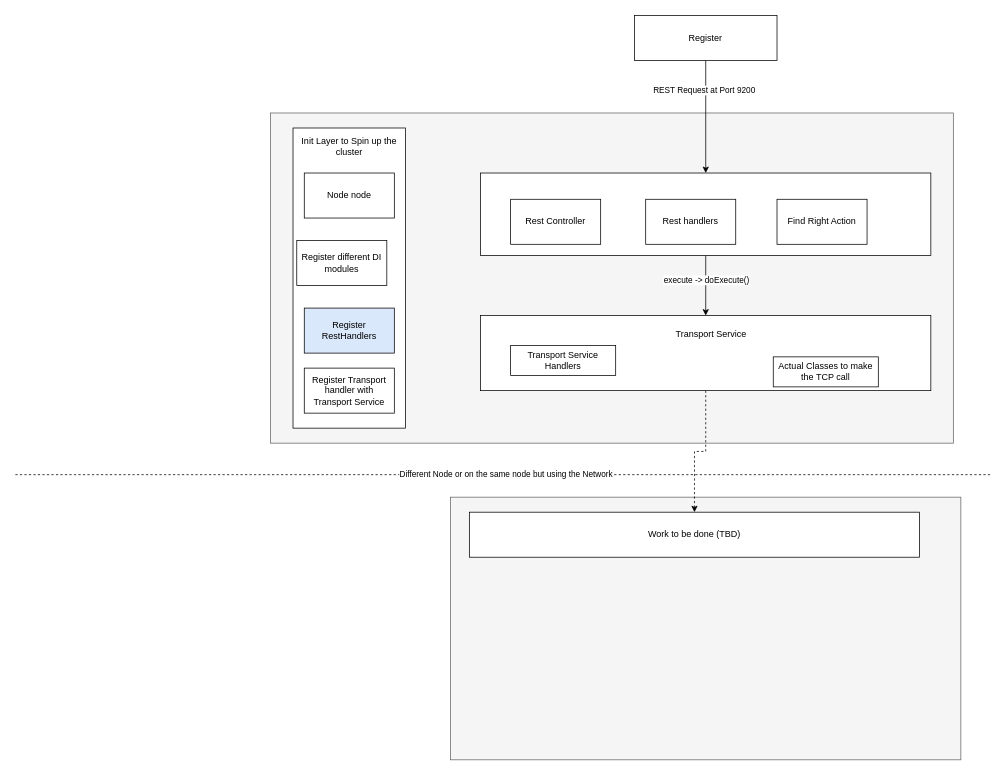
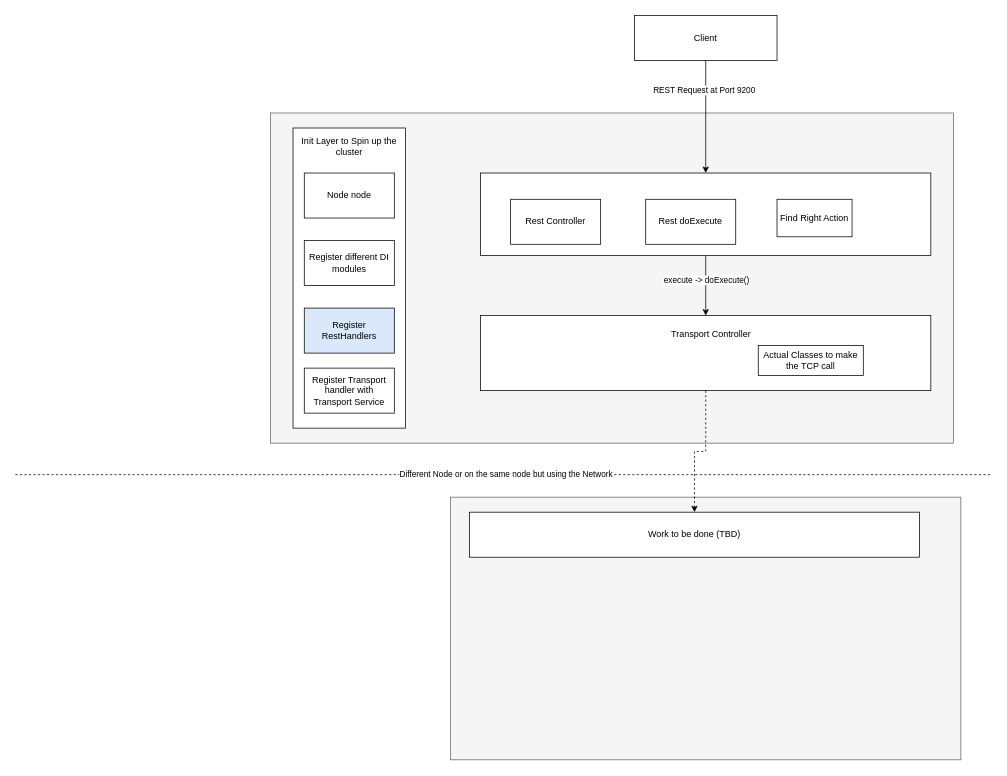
- <mxCell id="14" value="Register" style="rounded=0;whiteSpace=wrap;html=1;" parent="1" vertex="1"><mxGeometry x="845" y="20" width="190" height="60" as="geometry" /></mxCell>
+ <mxCell id="14" value="Client" style="rounded=0;whiteSpace=wrap;html=1;" parent="1" vertex="1"><mxGeometry x="845" y="20" width="190" height="60" as="geometry" /></mxCell>
- <mxCell id="11" value="Rest handlers" style="rounded=0;whiteSpace=wrap;html=1;" parent="1" vertex="1"><mxGeometry x="860" y="265" width="120" height="60" as="geometry" /></mxCell>
+ <mxCell id="11" value="Rest doExecute" style="rounded=0;whiteSpace=wrap;html=1;" parent="1" vertex="1"><mxGeometry x="860" y="265" width="120" height="60" as="geometry" /></mxCell>
- <mxCell id="15" value="Find Right Action" style="rounded=0;whiteSpace=wrap;html=1;" parent="1" vertex="1"><mxGeometry x="1035" y="265" width="120" height="60" as="geometry" /></mxCell>
+ <mxCell id="15" value="Find Right Action" style="rounded=0;whiteSpace=wrap;html=1;" parent="1" vertex="1"><mxGeometry x="1035" y="265" width="100" height="50" as="geometry" /></mxCell>
- <mxCell id="26" value="Register different DI modules" style="rounded=0;whiteSpace=wrap;html=1;" parent="1" vertex="1"><mxGeometry x="395" y="320" width="120" height="60" as="geometry" /></mxCell>
+ <mxCell id="26" value="Register different DI modules" style="rounded=0;whiteSpace=wrap;html=1;" parent="1" vertex="1"><mxGeometry x="405" y="320" width="120" height="60" as="geometry" /></mxCell>
- <mxCell id="19" value="Transport Service" style="text;html=1;strokeColor=none;fillColor=none;align=center;verticalAlign=middle;whiteSpace=wrap;rounded=0;" parent="1" vertex="1"><mxGeometry x="870" y="430" width="155" height="30" as="geometry" /></mxCell>
+ <mxCell id="19" value="Transport Controller" style="text;html=1;strokeColor=none;fillColor=none;align=center;verticalAlign=middle;whiteSpace=wrap;rounded=0;" parent="1" vertex="1"><mxGeometry x="870" y="430" width="155" height="30" as="geometry" /></mxCell>
- <mxCell id="18" value="Transport Service Handlers" style="rounded=0;whiteSpace=wrap;html=1;" parent="1" vertex="1"><mxGeometry x="680" y="460" width="140" height="40" as="geometry" /></mxCell>
- <mxCell id="20" value="Actual Classes to make the TCP call" style="rounded=0;whiteSpace=wrap;html=1;" parent="1" vertex="1"><mxGeometry x="1030" y="475" width="140" height="40" as="geometry" /></mxCell>
+ <mxCell id="20" value="Actual Classes to make the TCP call" style="rounded=0;whiteSpace=wrap;html=1;" parent="1" vertex="1"><mxGeometry x="1010" y="460" width="140" height="40" as="geometry" /></mxCell>
